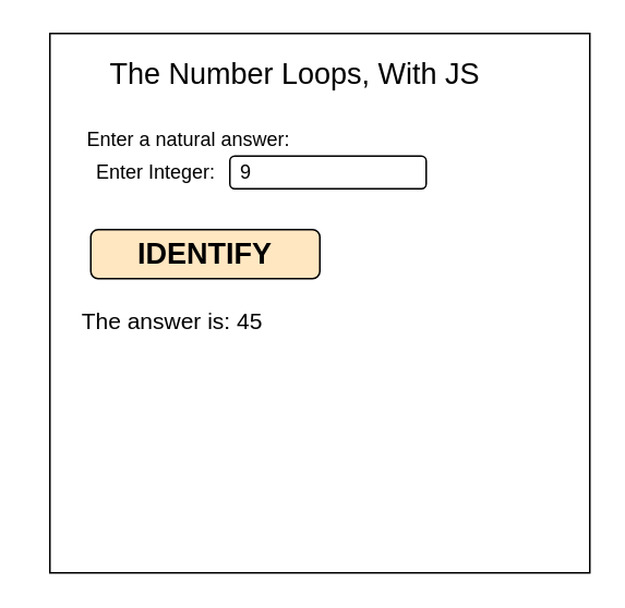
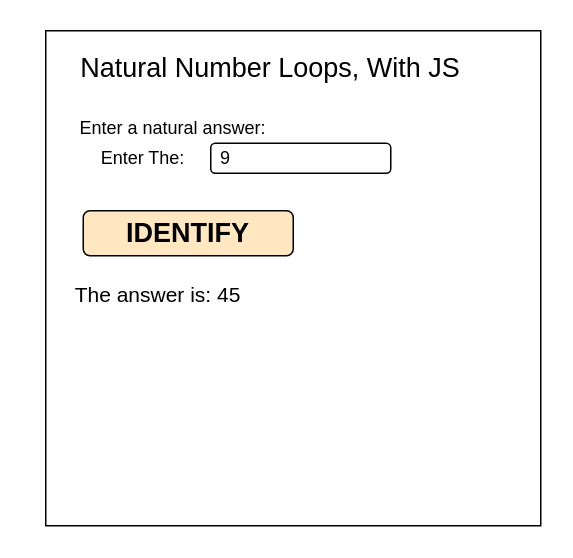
- <mxCell id="3" value="&lt;font style=&quot;font-size: 18px&quot;&gt;The Number Loops, With JS&lt;/font&gt;" style="text;html=1;strokeColor=none;fillColor=none;align=center;verticalAlign=middle;whiteSpace=wrap;rounded=0;" vertex="1" parent="1"><mxGeometry x="40" y="30" width="280" height="30" as="geometry" /></mxCell>
+ <mxCell id="3" value="&lt;font style=&quot;font-size: 18px&quot;&gt;Natural Number Loops, With JS&lt;/font&gt;" style="text;html=1;strokeColor=none;fillColor=none;align=center;verticalAlign=middle;whiteSpace=wrap;rounded=0;" vertex="1" parent="1"><mxGeometry x="40" y="30" width="280" height="30" as="geometry" /></mxCell>
- <mxCell id="5" value="Enter Integer:" style="text;html=1;strokeColor=none;fillColor=none;align=center;verticalAlign=middle;whiteSpace=wrap;rounded=0;" vertex="1" parent="1"><mxGeometry x="40" y="90" width="110" height="30" as="geometry" /></mxCell>
+ <mxCell id="5" value="Enter The:" style="text;html=1;strokeColor=none;fillColor=none;align=center;verticalAlign=middle;whiteSpace=wrap;rounded=0;" vertex="1" parent="1"><mxGeometry x="40" y="90" width="110" height="30" as="geometry" /></mxCell>
